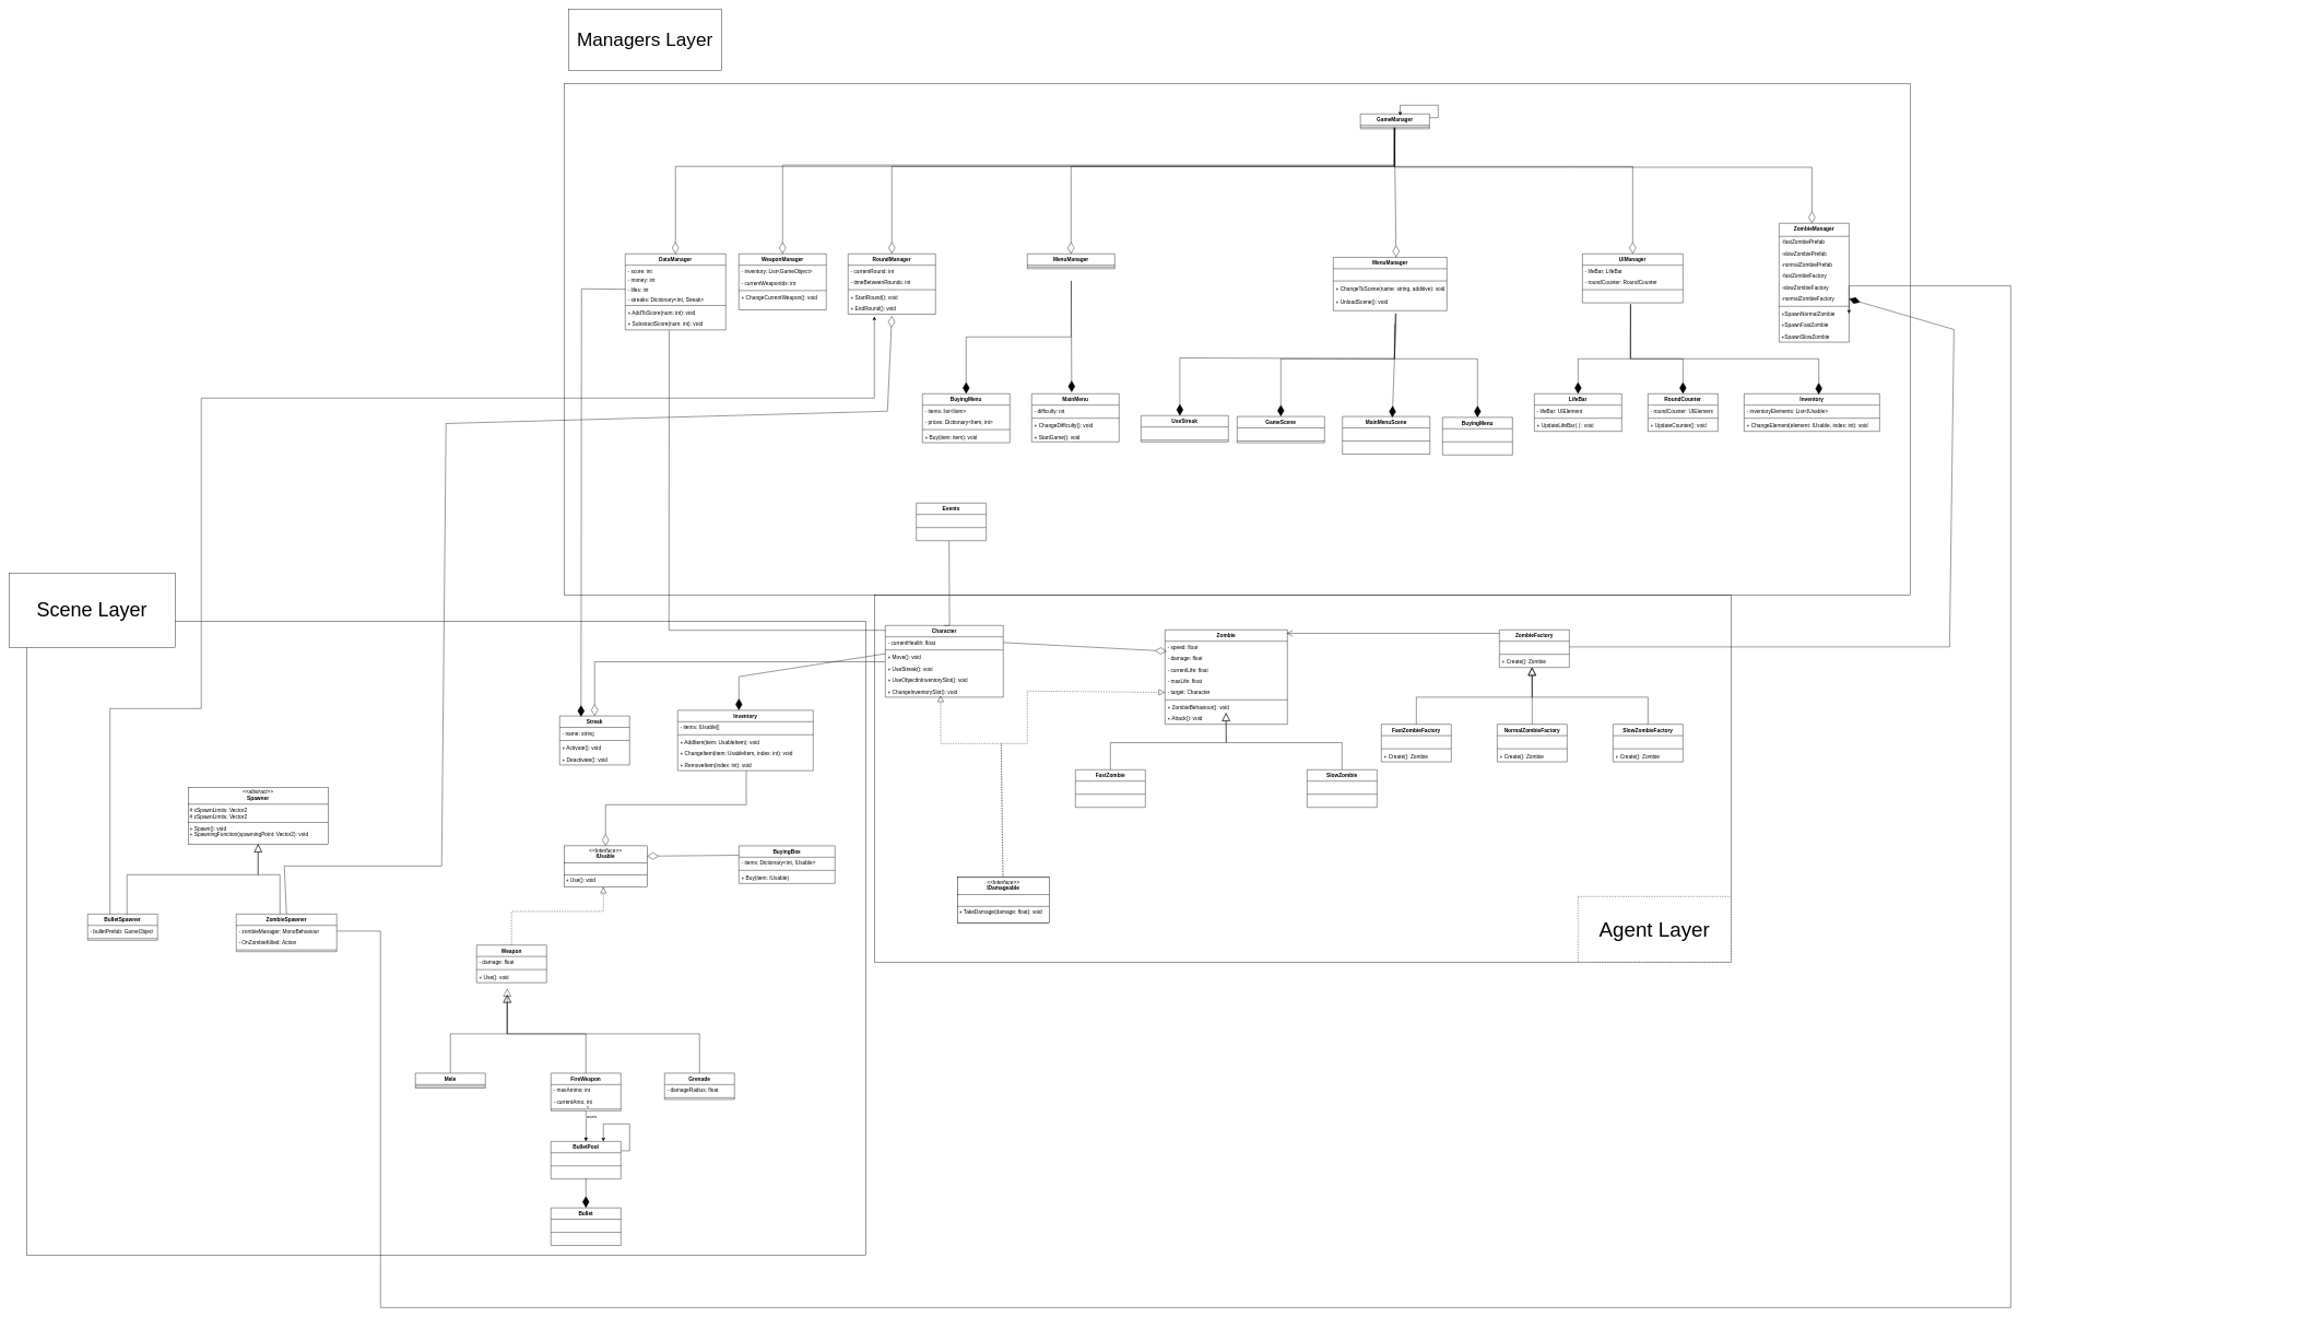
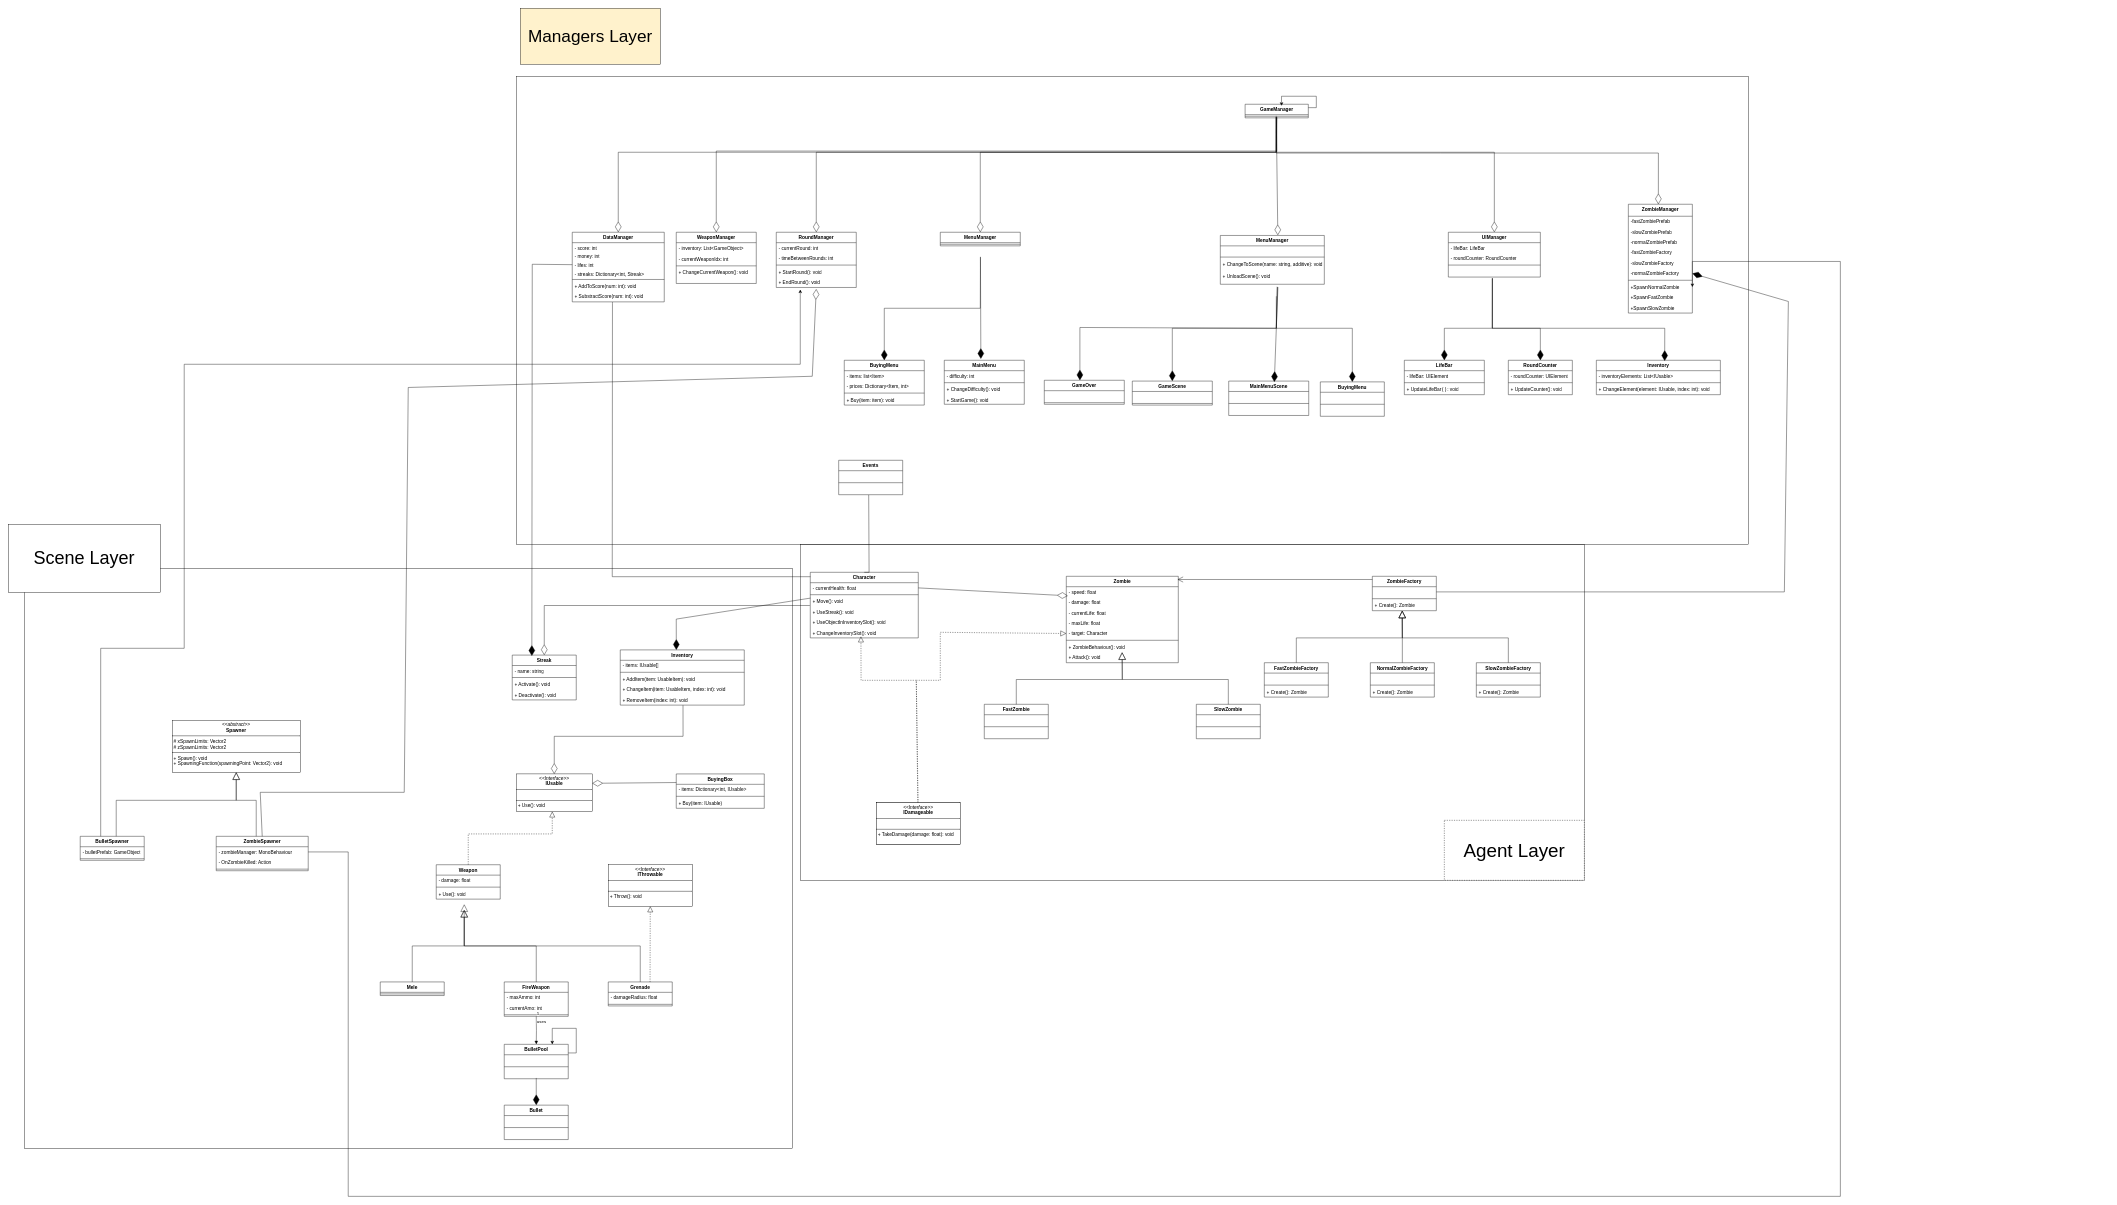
- <mxCell id="169" value="&lt;font style=&quot;font-size: 43px;&quot;&gt;Managers Layer&lt;/font&gt;" style="html=1;whiteSpace=wrap;" parent="1" vertex="1"><mxGeometry x="1300" y="20" width="350" height="140" as="geometry" /></mxCell>
+ <mxCell id="169" value="&lt;font style=&quot;font-size: 43px;&quot;&gt;Managers Layer&lt;/font&gt;" style="html=1;whiteSpace=wrap;fillColor=#fff2cc;" parent="1" vertex="1"><mxGeometry x="1300" y="20" width="350" height="140" as="geometry" /></mxCell>
- <mxCell id="224" value="UseStreak" style="swimlane;fontStyle=1;align=center;verticalAlign=top;childLayout=stackLayout;horizontal=1;startSize=26;horizontalStack=0;resizeParent=1;resizeParentMax=0;resizeLast=0;collapsible=1;marginBottom=0;whiteSpace=wrap;html=1;" parent="1" vertex="1"><mxGeometry x="2610" y="950" width="200" height="60" as="geometry" /></mxCell>
+ <mxCell id="224" value="GameOver" style="swimlane;fontStyle=1;align=center;verticalAlign=top;childLayout=stackLayout;horizontal=1;startSize=26;horizontalStack=0;resizeParent=1;resizeParentMax=0;resizeLast=0;collapsible=1;marginBottom=0;whiteSpace=wrap;html=1;" parent="1" vertex="1"><mxGeometry x="2610" y="950" width="200" height="60" as="geometry" /></mxCell>
+ <mxCell id="196" value="&lt;p style=&quot;margin:0px;margin-top:4px;text-align:center;&quot;&gt;&lt;i&gt;&amp;lt;&amp;lt;Interface&amp;gt;&amp;gt;&lt;/i&gt;&lt;br&gt;&lt;b&gt;IThrowable&lt;/b&gt;&lt;/p&gt;&lt;hr size=&quot;1&quot; style=&quot;border-style:solid;&quot;&gt;&lt;p style=&quot;margin:0px;margin-left:4px;&quot;&gt;&lt;br&gt;&lt;/p&gt;&lt;hr size=&quot;1&quot; style=&quot;border-style:solid;&quot;&gt;&lt;p style=&quot;margin:0px;margin-left:4px;&quot;&gt;+ Throw(): void&lt;/p&gt;" style="verticalAlign=top;align=left;overflow=fill;html=1;whiteSpace=wrap;" parent="1" vertex="1"><mxGeometry x="1520" y="2161" width="210" height="104" as="geometry" /></mxCell>
+ <mxCell id="197" value="" style="endArrow=block;dashed=1;endFill=0;endSize=12;html=1;rounded=0;entryX=0.5;entryY=1;entryDx=0;entryDy=0;exitX=0.653;exitY=0.006;exitDx=0;exitDy=0;exitPerimeter=0;" parent="1" source="122" target="196" edge="1"><mxGeometry width="160" relative="1" as="geometry"><mxPoint x="1510" y="2190" as="sourcePoint" /><mxPoint x="1670" y="2190" as="targetPoint" /></mxGeometry></mxCell>
